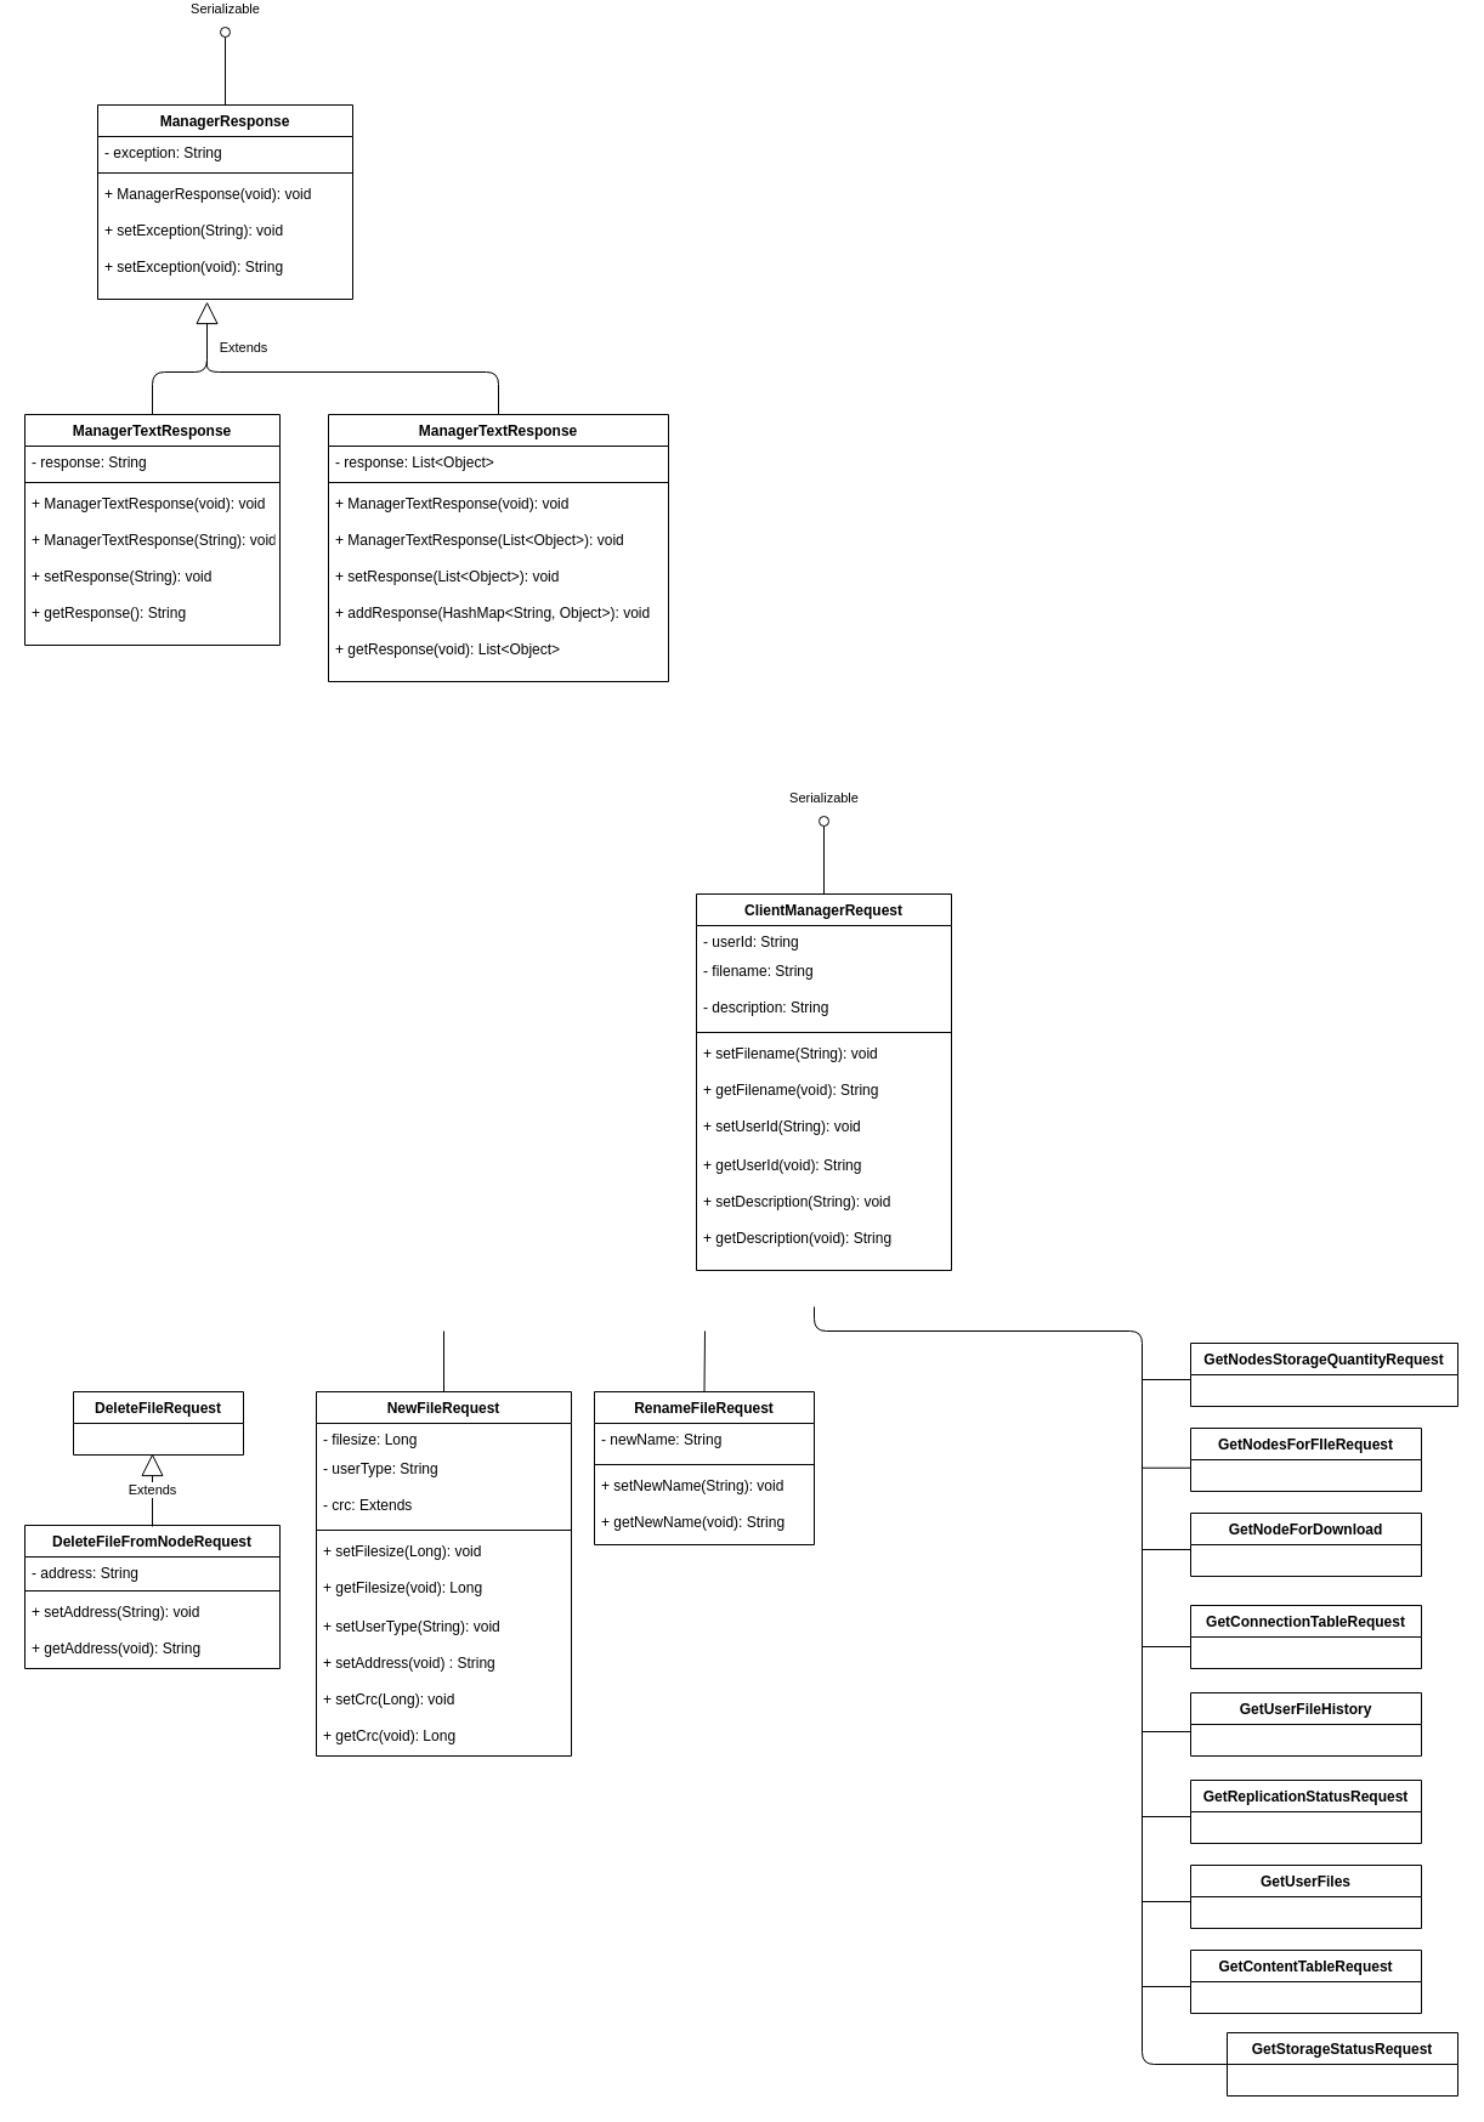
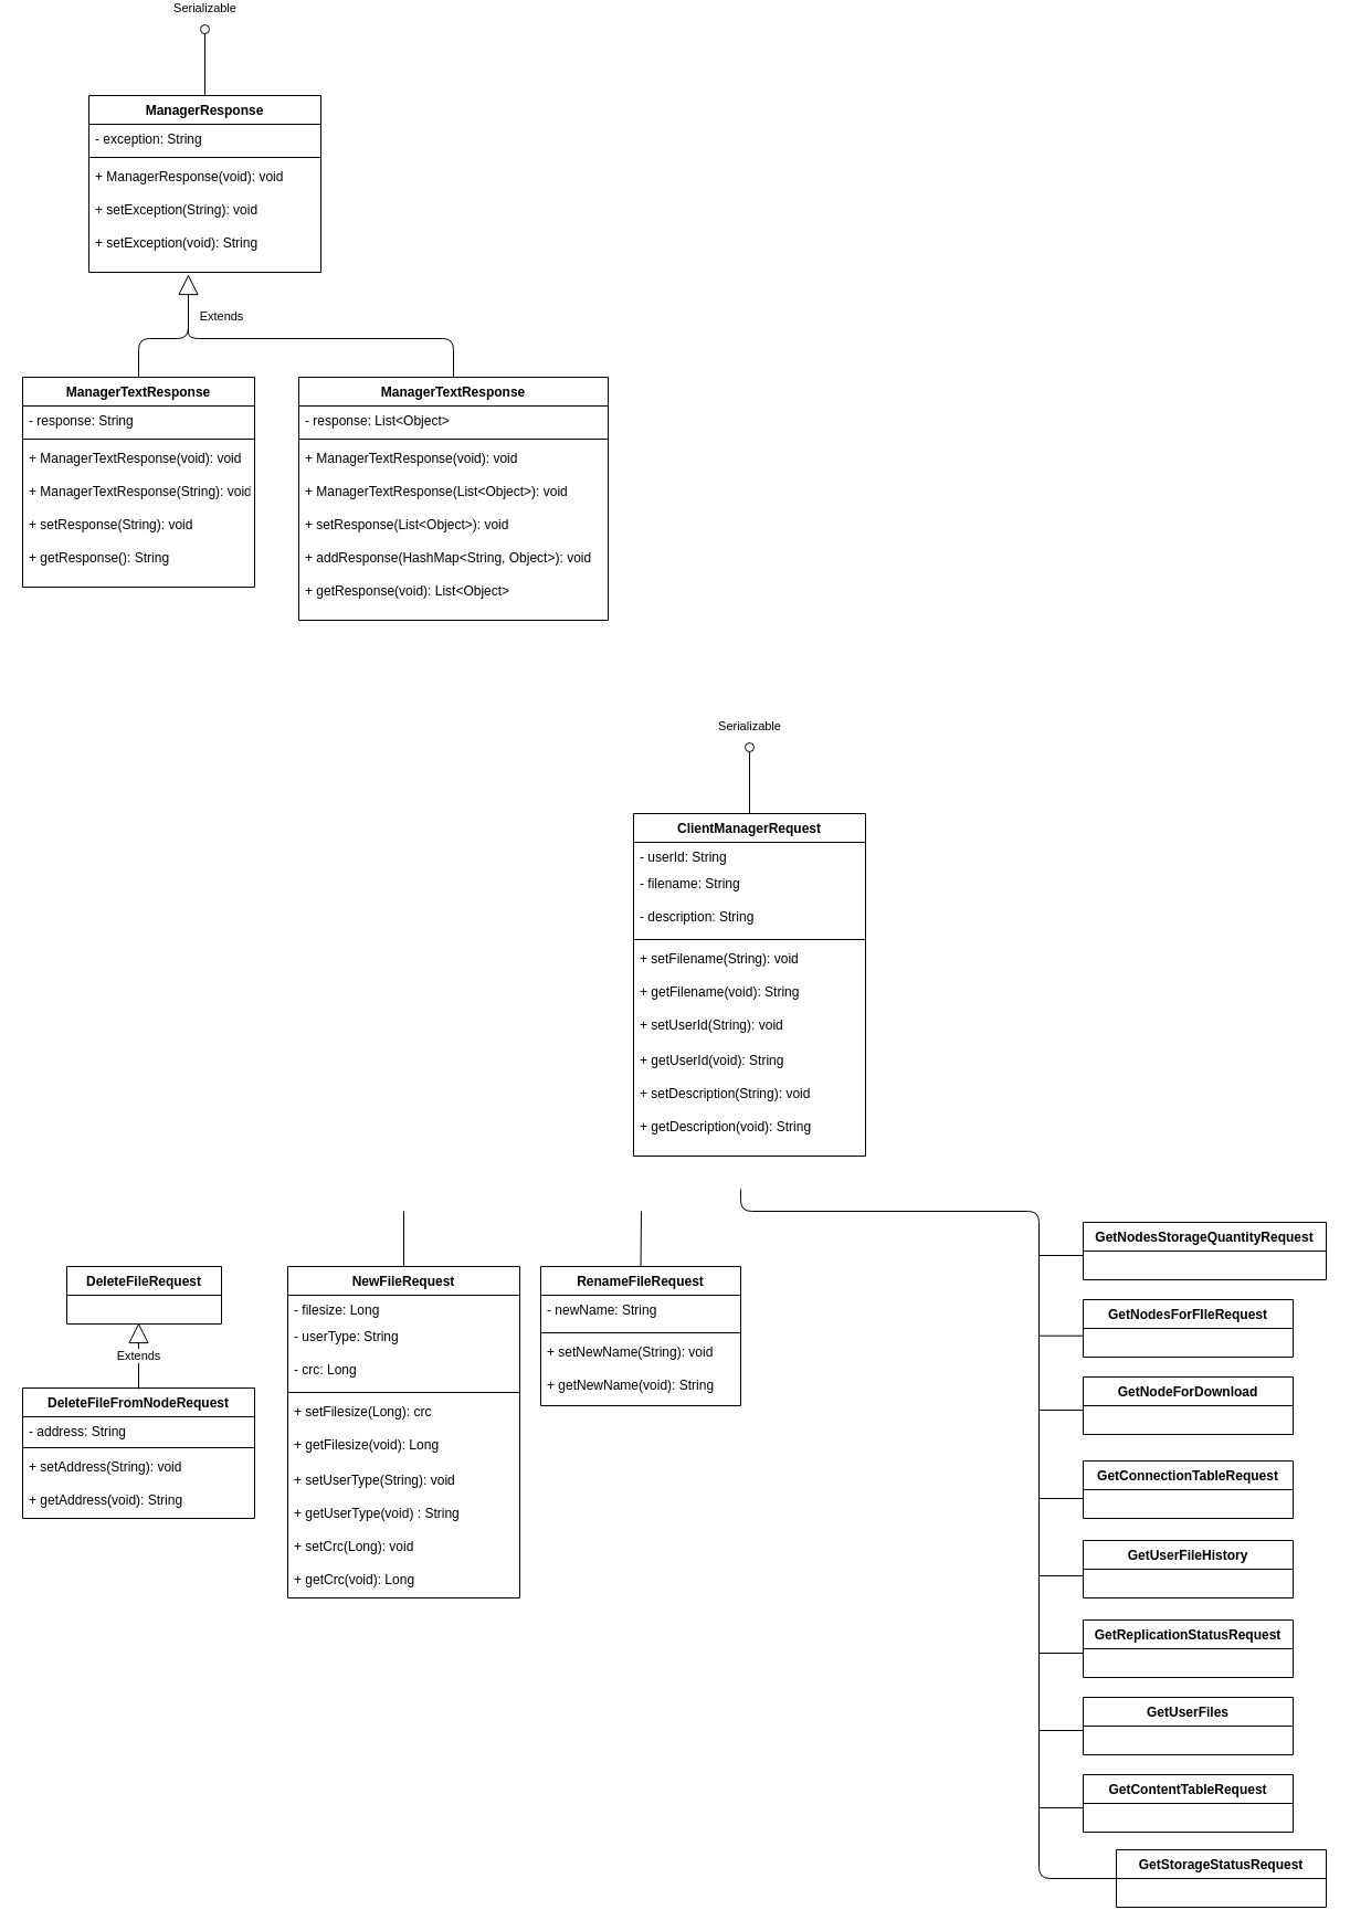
- <mxCell id="57" value="- crc: Extends" style="text;strokeColor=none;fillColor=none;align=left;verticalAlign=top;spacingLeft=4;spacingRight=4;overflow=hidden;rotatable=0;points=[[0,0.5],[1,0.5]];portConstraint=eastwest;" vertex="1" parent="54"><mxGeometry y="80" width="210" height="30" as="geometry" /></mxCell>
+ <mxCell id="57" value="- crc: Long" style="text;strokeColor=none;fillColor=none;align=left;verticalAlign=top;spacingLeft=4;spacingRight=4;overflow=hidden;rotatable=0;points=[[0,0.5],[1,0.5]];portConstraint=eastwest;" vertex="1" parent="54"><mxGeometry y="80" width="210" height="30" as="geometry" /></mxCell>
- <mxCell id="59" value="+ setFilesize(Long): void" style="text;strokeColor=none;fillColor=none;align=left;verticalAlign=top;spacingLeft=4;spacingRight=4;overflow=hidden;rotatable=0;points=[[0,0.5],[1,0.5]];portConstraint=eastwest;" vertex="1" parent="54"><mxGeometry y="118" width="210" height="30" as="geometry" /></mxCell>
+ <mxCell id="59" value="+ setFilesize(Long): crc" style="text;strokeColor=none;fillColor=none;align=left;verticalAlign=top;spacingLeft=4;spacingRight=4;overflow=hidden;rotatable=0;points=[[0,0.5],[1,0.5]];portConstraint=eastwest;" vertex="1" parent="54"><mxGeometry y="118" width="210" height="30" as="geometry" /></mxCell>
- <mxCell id="62" value="+ setAddress(void) : String" style="text;strokeColor=none;fillColor=none;align=left;verticalAlign=top;spacingLeft=4;spacingRight=4;overflow=hidden;rotatable=0;points=[[0,0.5],[1,0.5]];portConstraint=eastwest;" vertex="1" parent="54"><mxGeometry y="210" width="210" height="30" as="geometry" /></mxCell>
+ <mxCell id="62" value="+ getUserType(void) : String" style="text;strokeColor=none;fillColor=none;align=left;verticalAlign=top;spacingLeft=4;spacingRight=4;overflow=hidden;rotatable=0;points=[[0,0.5],[1,0.5]];portConstraint=eastwest;" vertex="1" parent="54"><mxGeometry y="210" width="210" height="30" as="geometry" /></mxCell>
